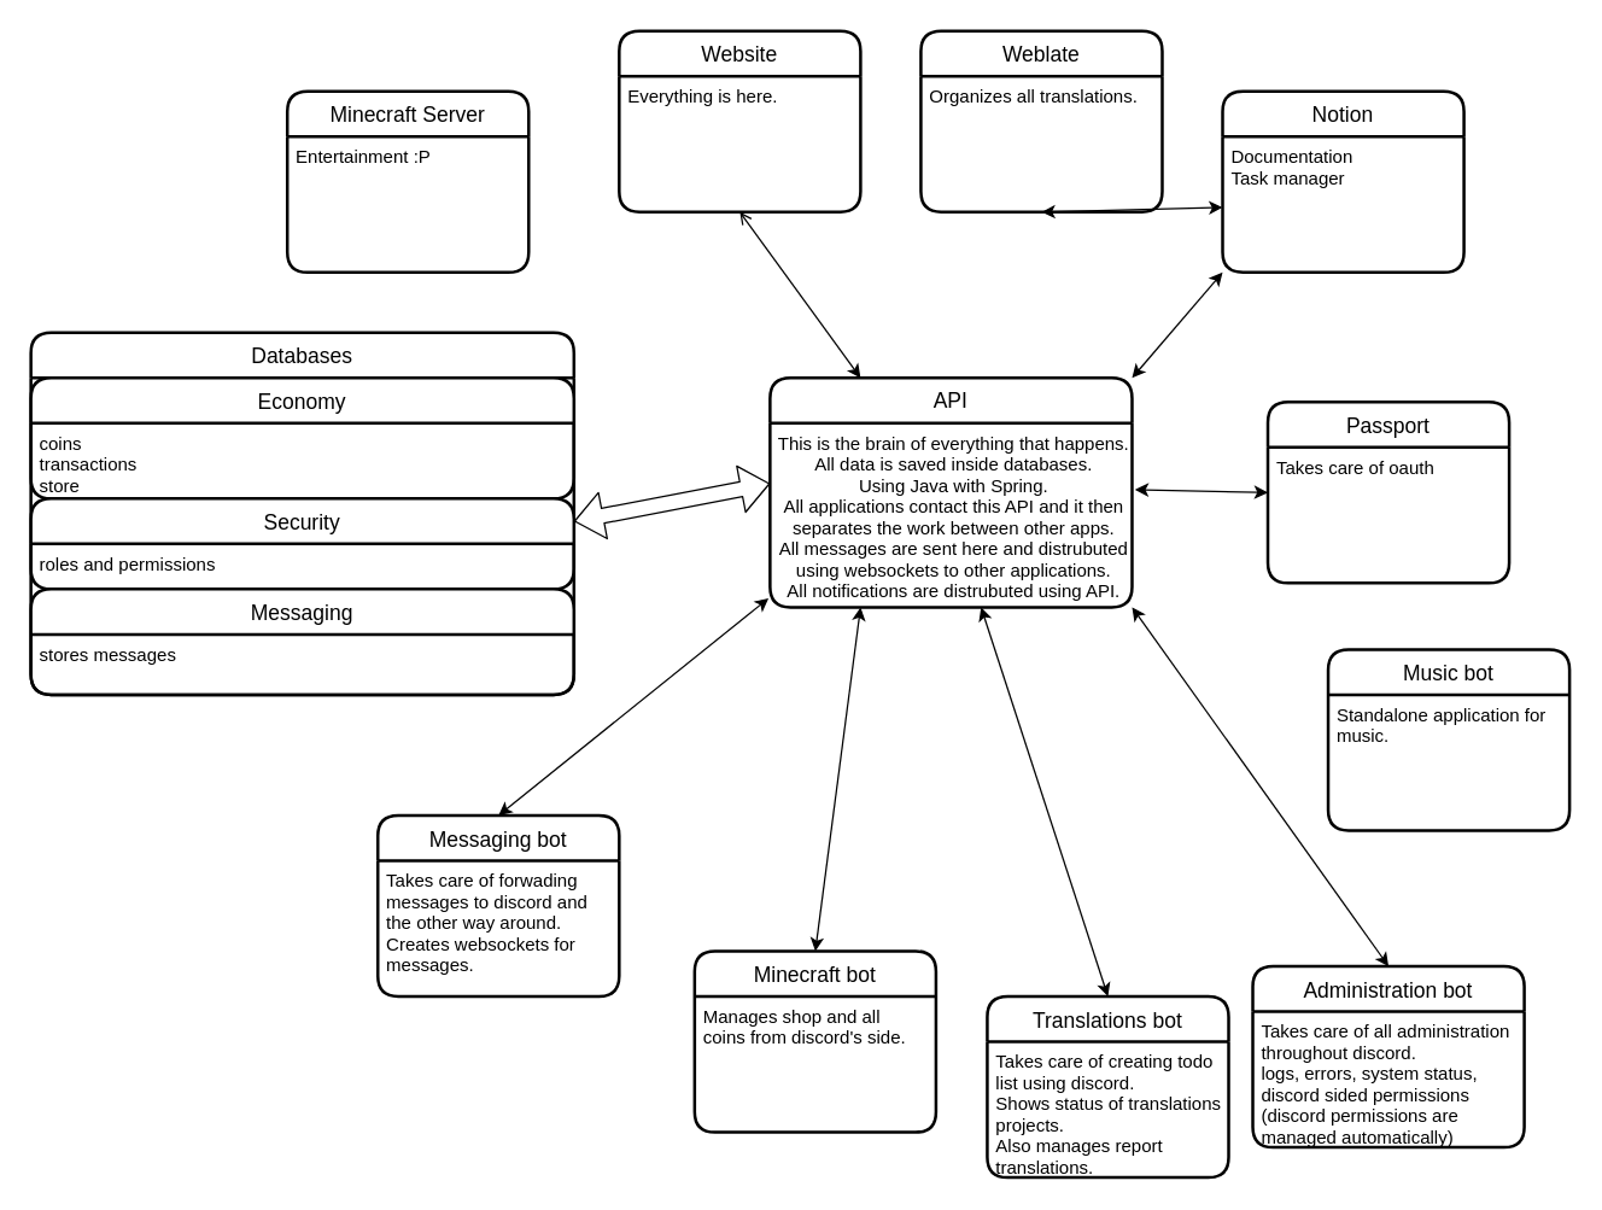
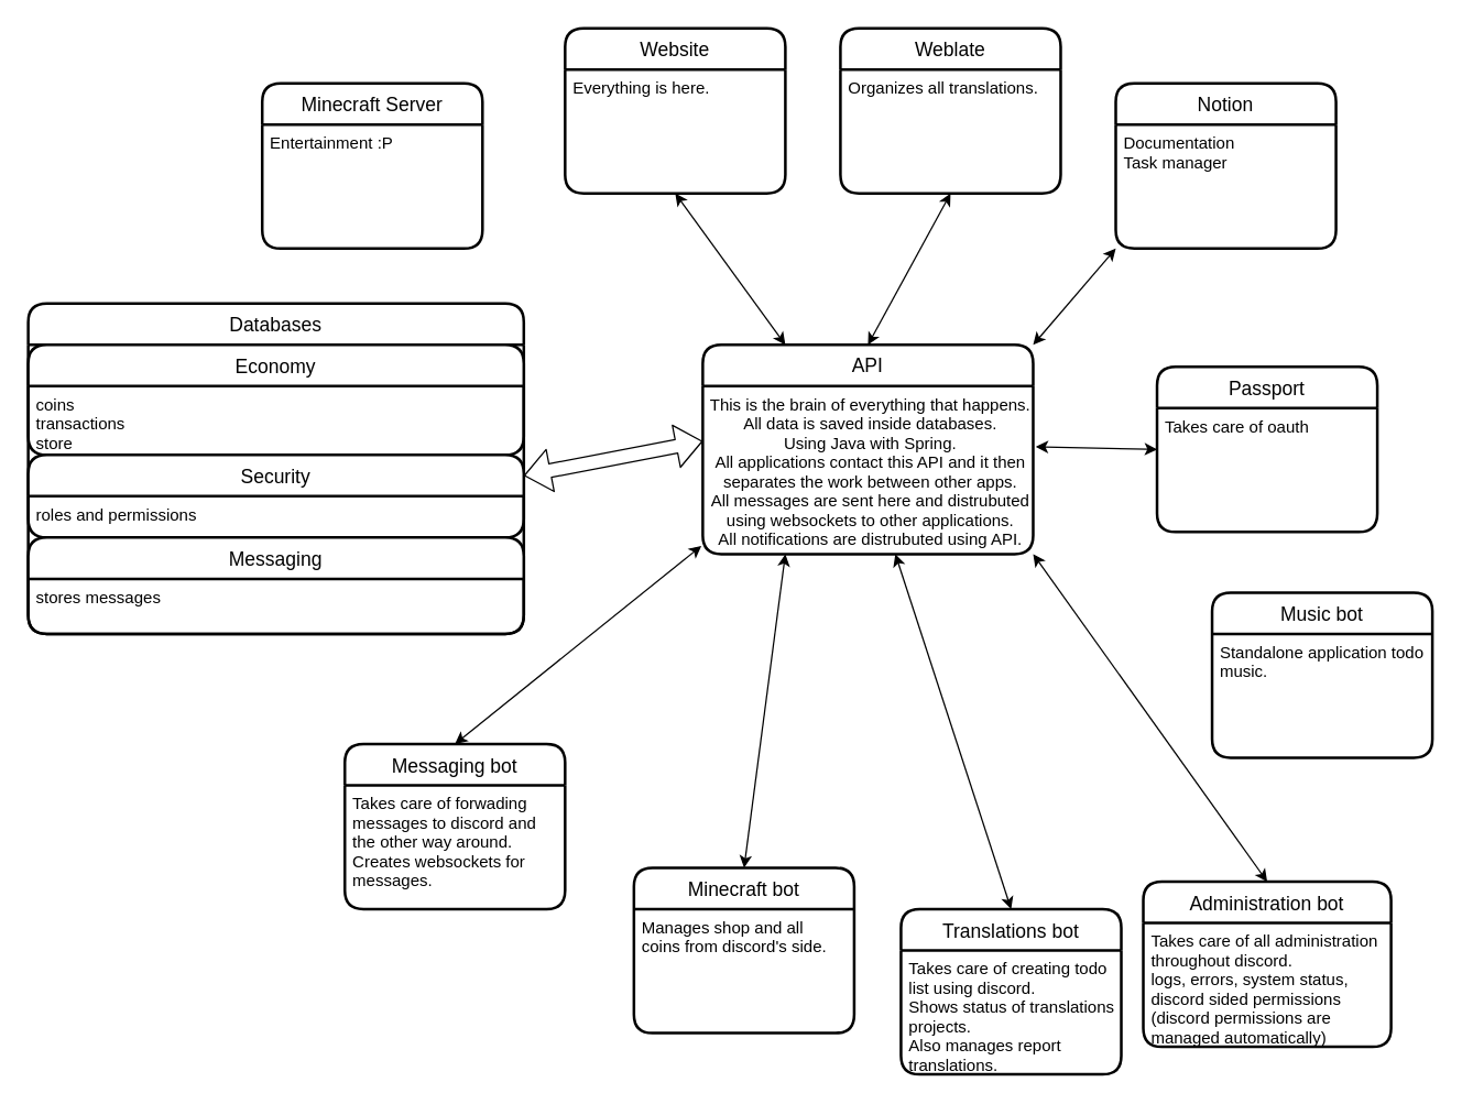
- <mxCell id="8" value="" style="endArrow=classic;startArrow=classic;html=1;exitX=0.5;exitY=1;exitDx=0;exitDy=0;" edge="1" parent="1" source="7" target="10"><mxGeometry width="50" height="50" relative="1" as="geometry"><mxPoint x="660" y="440" as="sourcePoint" /><mxPoint x="710" y="390" as="targetPoint" /></mxGeometry></mxCell>
+ <mxCell id="8" value="" style="endArrow=classic;startArrow=classic;html=1;exitX=0.5;exitY=1;exitDx=0;exitDy=0;entryX=0.5;entryY=0;entryDx=0;entryDy=0;" edge="1" parent="1" source="7" target="2"><mxGeometry width="50" height="50" relative="1" as="geometry"><mxPoint x="660" y="440" as="sourcePoint" /><mxPoint x="710" y="390" as="targetPoint" /></mxGeometry></mxCell>
- <mxCell id="39" value="" style="endArrow=open;startArrow=classic;html=1;entryX=0.5;entryY=1;entryDx=0;entryDy=0;exitX=0.25;exitY=0;exitDx=0;exitDy=0;" edge="1" parent="1" source="2" target="38"><mxGeometry width="50" height="50" relative="1" as="geometry"><mxPoint x="640" y="310" as="sourcePoint" /><mxPoint x="690" y="260" as="targetPoint" /></mxGeometry></mxCell>
+ <mxCell id="39" value="" style="endArrow=classic;startArrow=classic;html=1;entryX=0.5;entryY=1;entryDx=0;entryDy=0;exitX=0.25;exitY=0;exitDx=0;exitDy=0;" edge="1" parent="1" source="2" target="38"><mxGeometry width="50" height="50" relative="1" as="geometry"><mxPoint x="640" y="310" as="sourcePoint" /><mxPoint x="690" y="260" as="targetPoint" /></mxGeometry></mxCell>
- <mxCell id="19" value="Standalone application for&#10;music." style="align=left;strokeColor=none;fillColor=none;spacingLeft=4;fontSize=12;verticalAlign=top;resizable=0;rotatable=0;part=1;" vertex="1" parent="18"><mxGeometry y="30" width="160" height="90" as="geometry" /></mxCell>
+ <mxCell id="19" value="Standalone application todo&#10;music." style="align=left;strokeColor=none;fillColor=none;spacingLeft=4;fontSize=12;verticalAlign=top;resizable=0;rotatable=0;part=1;" vertex="1" parent="18"><mxGeometry y="30" width="160" height="90" as="geometry" /></mxCell>
